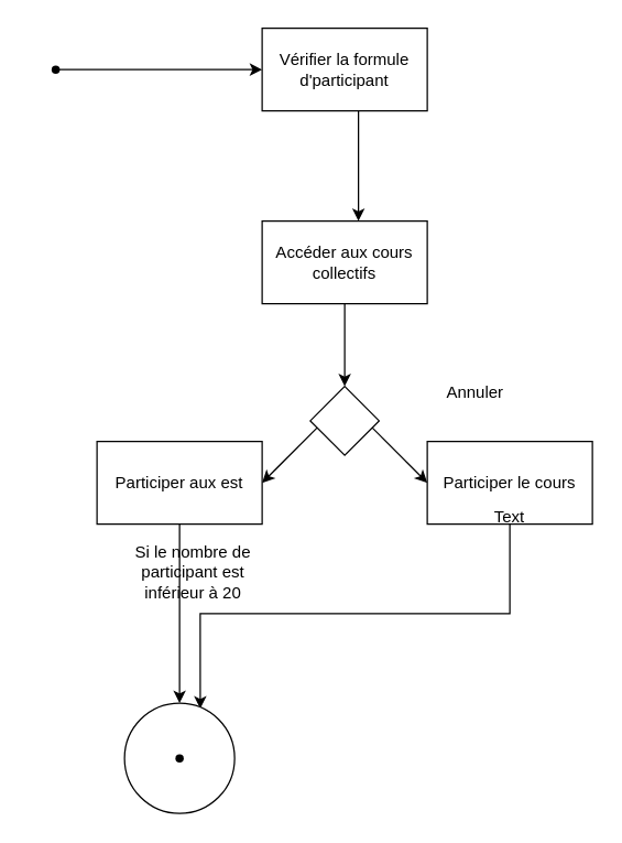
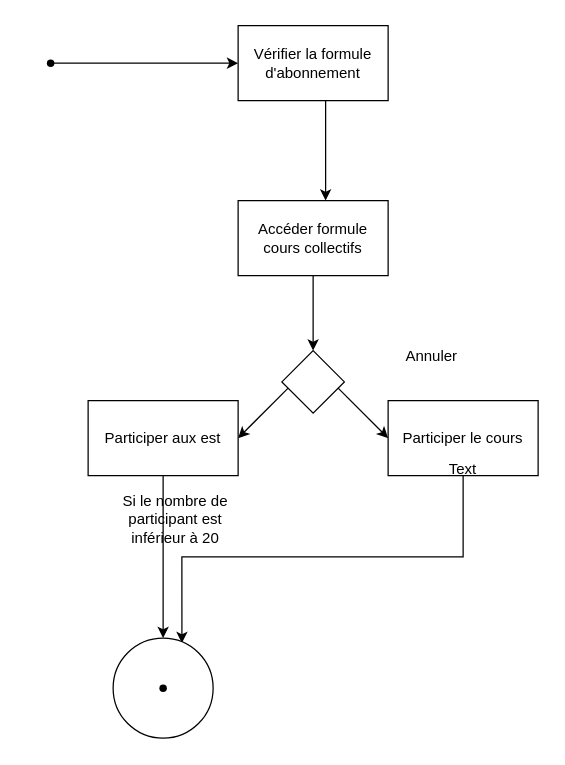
- <mxCell id="4" value="Vérifier la formule d'participant" style="rounded=0;whiteSpace=wrap;html=1;" vertex="1" parent="1"><mxGeometry x="190" y="20" width="120" height="60" as="geometry" /></mxCell>
+ <mxCell id="4" value="Vérifier la formule d'abonnement" style="rounded=0;whiteSpace=wrap;html=1;" vertex="1" parent="1"><mxGeometry x="190" y="20" width="120" height="60" as="geometry" /></mxCell>
- <mxCell id="6" value="Accéder aux cours collectifs" style="rounded=0;whiteSpace=wrap;html=1;" vertex="1" parent="1"><mxGeometry x="190" y="160" width="120" height="60" as="geometry" /></mxCell>
+ <mxCell id="6" value="Accéder formule cours collectifs" style="rounded=0;whiteSpace=wrap;html=1;" vertex="1" parent="1"><mxGeometry x="190" y="160" width="120" height="60" as="geometry" /></mxCell>
